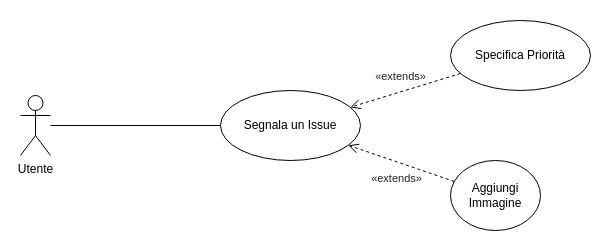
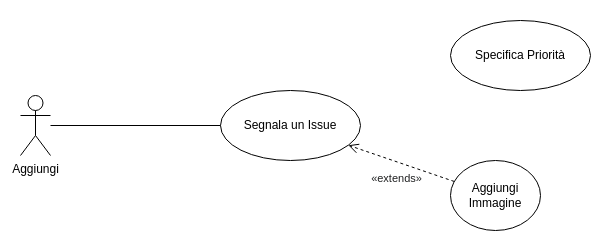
- <mxCell id="7" value="&lt;span style=&quot;color: rgb(32, 33, 34); text-align: start; text-wrap-mode: wrap;&quot;&gt;&lt;font style=&quot;font-size: 11px;&quot;&gt;«extends»&lt;/font&gt;&lt;/span&gt;" style="html=1;verticalAlign=bottom;endArrow=open;dashed=1;endSize=8;curved=0;rounded=0;" edge="1" parent="1" source="5" target="3"><mxGeometry x="0.056" y="-6" relative="1" as="geometry"><mxPoint x="500" y="95" as="sourcePoint" /><mxPoint x="420" y="95" as="targetPoint" /><mxPoint as="offset" /></mxGeometry></mxCell>
- <mxCell id="2" value="Utente" style="shape=umlActor;verticalLabelPosition=bottom;verticalAlign=top;html=1;outlineConnect=0;" vertex="1" parent="1"><mxGeometry x="20" y="95" width="30" height="60" as="geometry" /></mxCell>
+ <mxCell id="2" value="Aggiungi" style="shape=umlActor;verticalLabelPosition=bottom;verticalAlign=top;html=1;outlineConnect=0;" vertex="1" parent="1"><mxGeometry x="20" y="95" width="30" height="60" as="geometry" /></mxCell>
